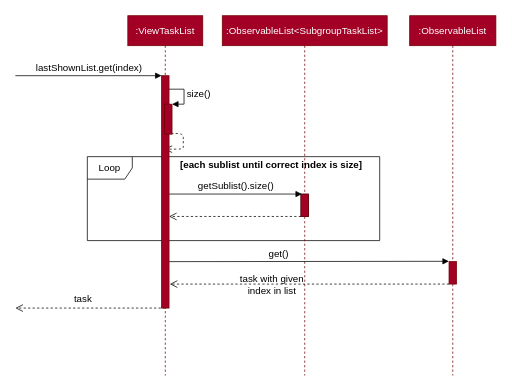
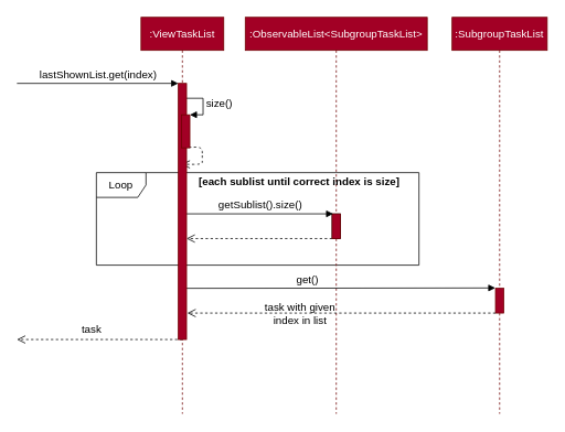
- <mxCell id="12" value=":ObservableList" style="shape=umlLifeline;perimeter=lifelinePerimeter;whiteSpace=wrap;html=1;container=1;collapsible=0;recursiveResize=0;outlineConnect=0;shadow=0;fillColor=#a20025;fontSize=13;fontColor=#ffffff;strokeColor=#6F0000;" parent="1" vertex="1"><mxGeometry x="546" y="20" width="115" height="480" as="geometry" /></mxCell>
+ <mxCell id="12" value=":SubgroupTaskList" style="shape=umlLifeline;perimeter=lifelinePerimeter;whiteSpace=wrap;html=1;container=1;collapsible=0;recursiveResize=0;outlineConnect=0;shadow=0;fillColor=#a20025;fontSize=13;fontColor=#ffffff;strokeColor=#6F0000;" parent="1" vertex="1"><mxGeometry x="546" y="20" width="115" height="480" as="geometry" /></mxCell>
